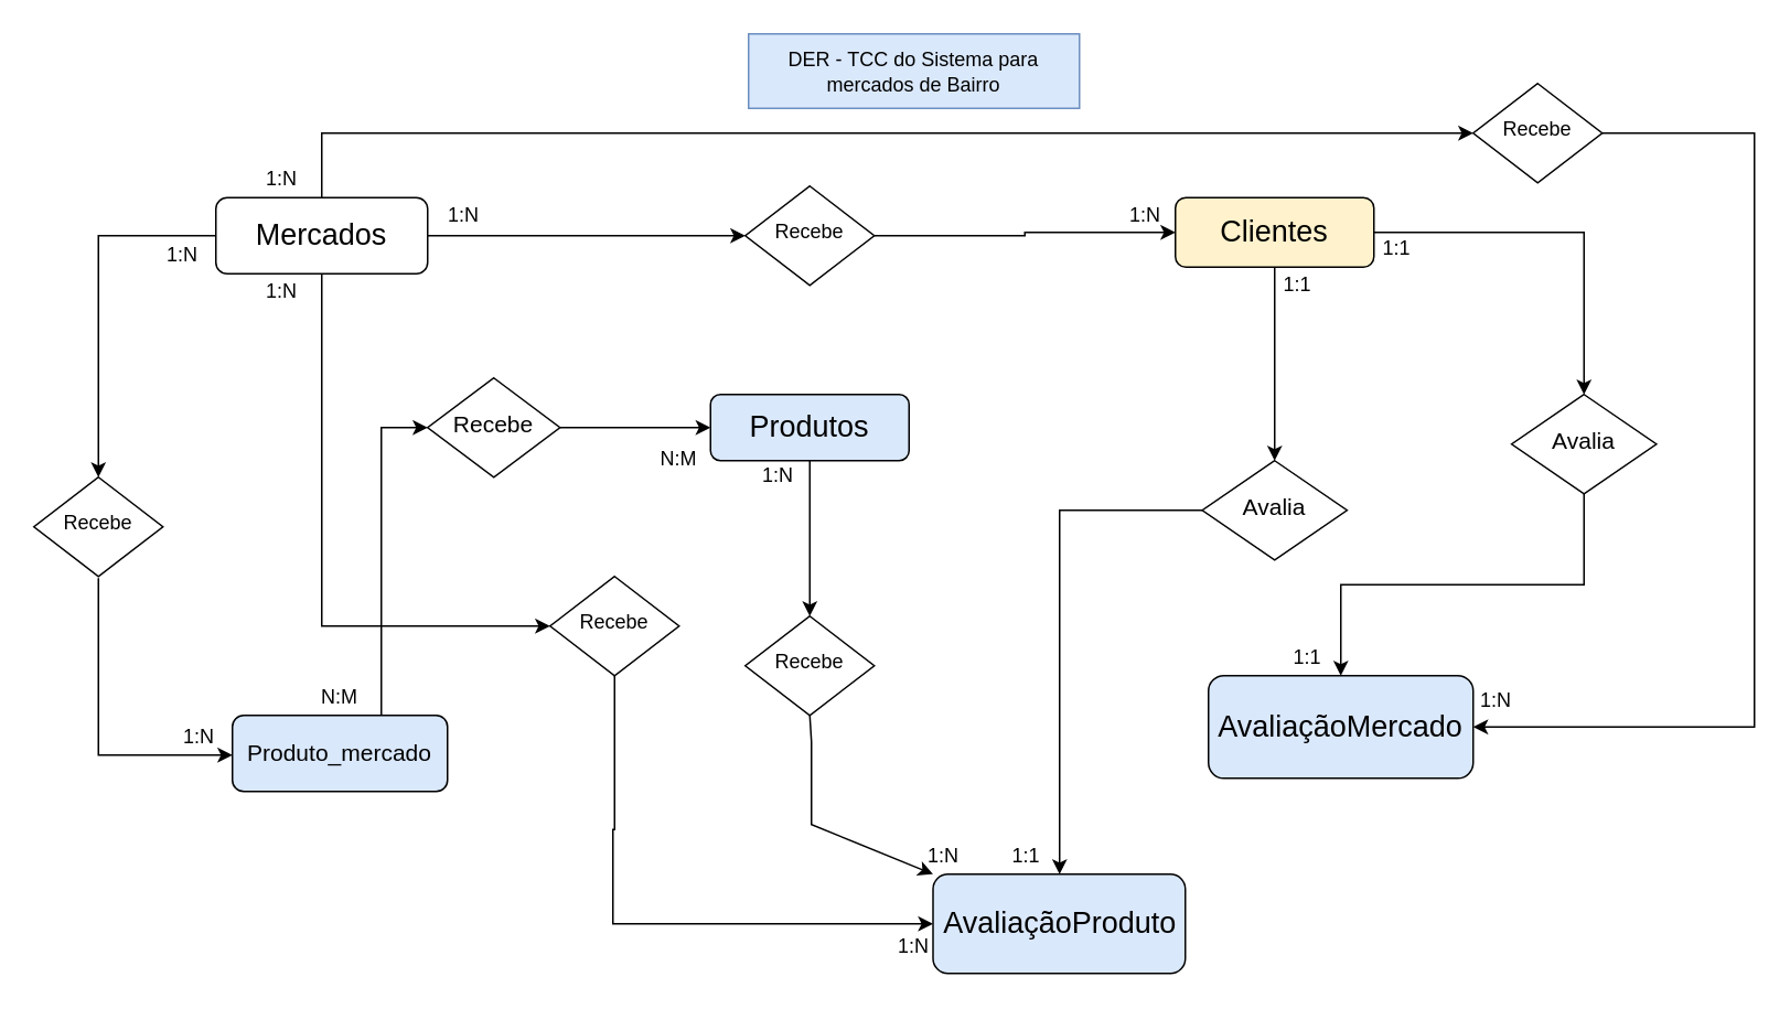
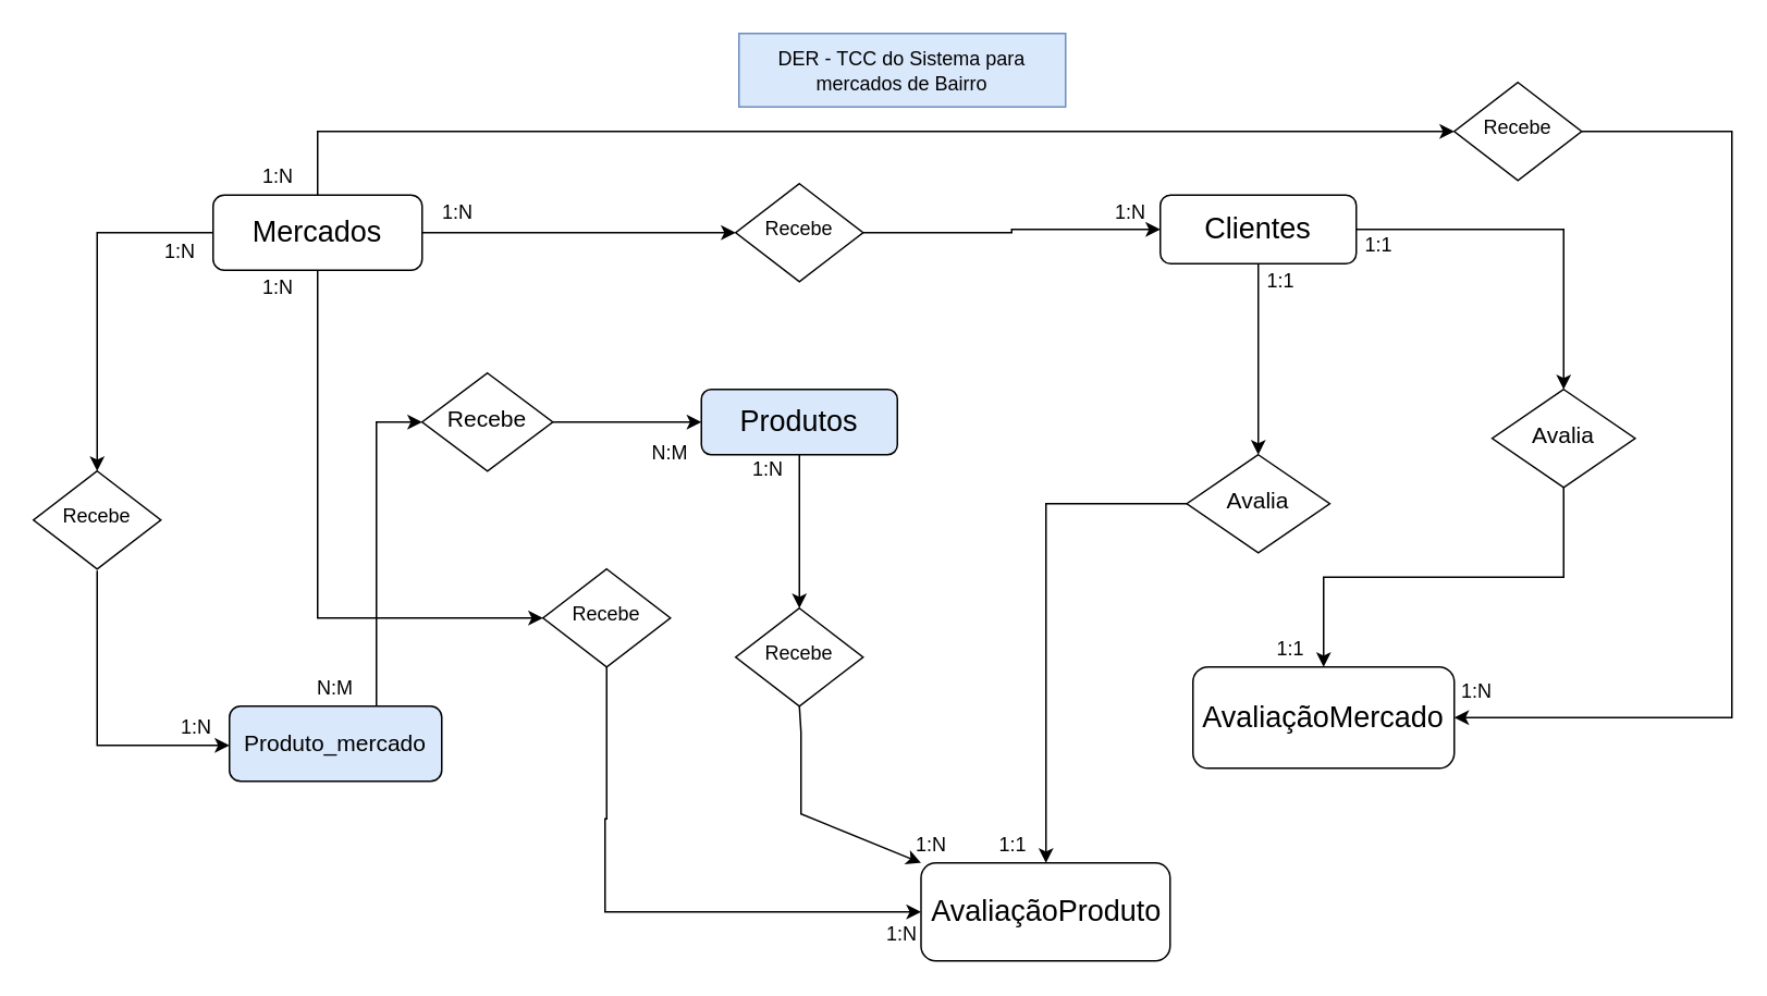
- <mxCell id="17" value="&lt;font style=&quot;font-size: 18px;&quot;&gt;Clientes&lt;/font&gt;" style="rounded=1;whiteSpace=wrap;html=1;fillColor=#fff2cc;" parent="1" vertex="1"><mxGeometry x="710" y="119" width="120" height="42" as="geometry" /></mxCell>
+ <mxCell id="17" value="&lt;font style=&quot;font-size: 18px;&quot;&gt;Clientes&lt;/font&gt;" style="rounded=1;whiteSpace=wrap;html=1;" parent="1" vertex="1"><mxGeometry x="710" y="119" width="120" height="42" as="geometry" /></mxCell>
- <mxCell id="38" value="&lt;font style=&quot;font-size: 18px;&quot;&gt;AvaliaçãoMercado&lt;/font&gt;" style="rounded=1;whiteSpace=wrap;html=1;fontSize=12;glass=0;strokeWidth=1;shadow=0;fillColor=#dae8fc;" vertex="1" parent="1"><mxGeometry x="730" y="408" width="160" height="62" as="geometry" /></mxCell>
+ <mxCell id="38" value="&lt;font style=&quot;font-size: 18px;&quot;&gt;AvaliaçãoMercado&lt;/font&gt;" style="rounded=1;whiteSpace=wrap;html=1;fontSize=12;glass=0;strokeWidth=1;shadow=0;" vertex="1" parent="1"><mxGeometry x="730" y="408" width="160" height="62" as="geometry" /></mxCell>
- <mxCell id="9" value="&lt;font style=&quot;font-size: 18px;&quot;&gt;AvaliaçãoProduto&lt;/font&gt;" style="rounded=1;whiteSpace=wrap;html=1;fontSize=12;glass=0;strokeWidth=1;shadow=0;fillColor=#dae8fc;" parent="1" vertex="1"><mxGeometry x="563.5" y="528" width="152.5" height="60" as="geometry" /></mxCell>
+ <mxCell id="9" value="&lt;font style=&quot;font-size: 18px;&quot;&gt;AvaliaçãoProduto&lt;/font&gt;" style="rounded=1;whiteSpace=wrap;html=1;fontSize=12;glass=0;strokeWidth=1;shadow=0;" parent="1" vertex="1"><mxGeometry x="563.5" y="528" width="152.5" height="60" as="geometry" /></mxCell>
